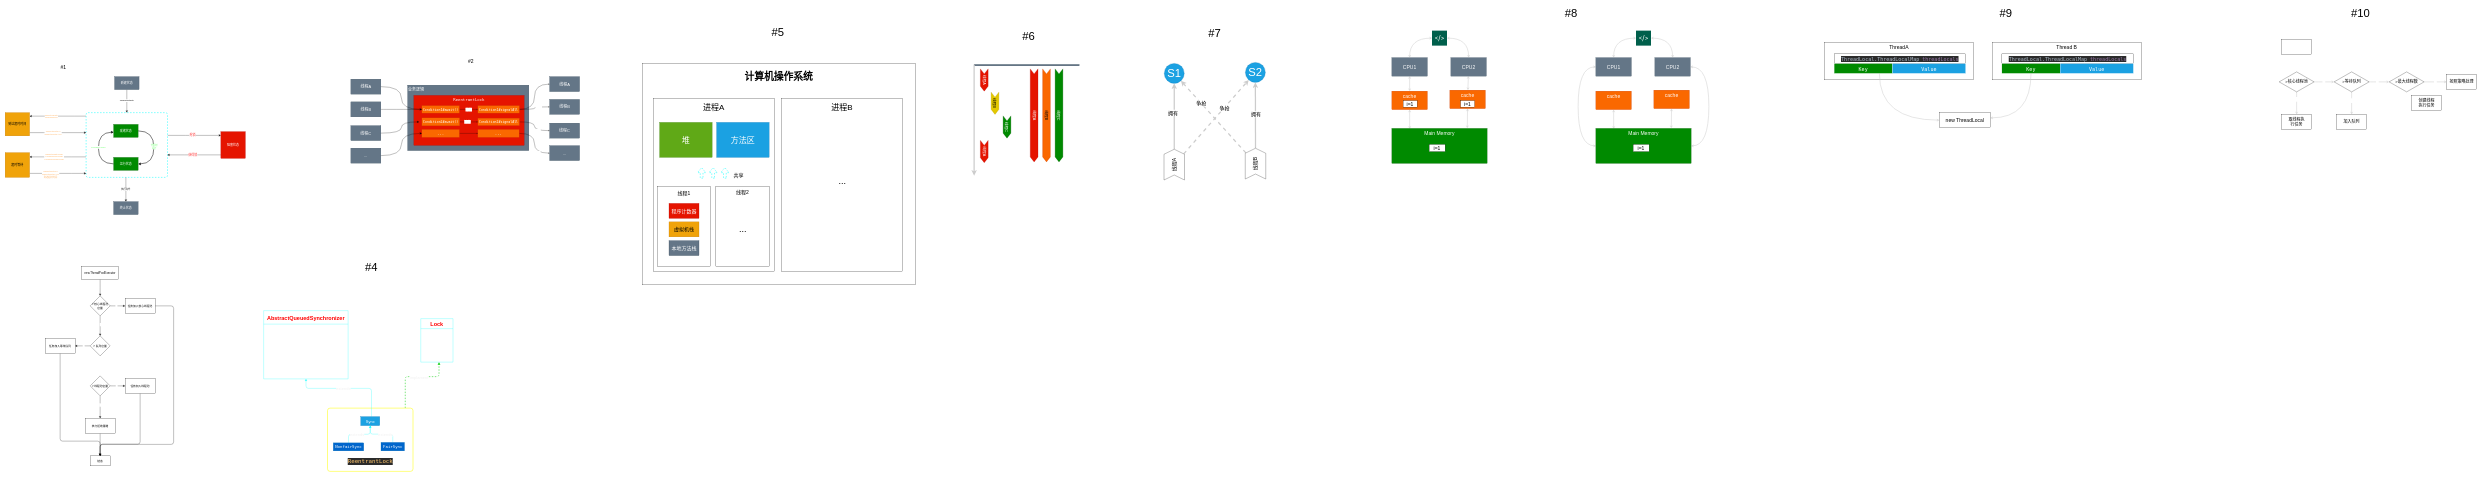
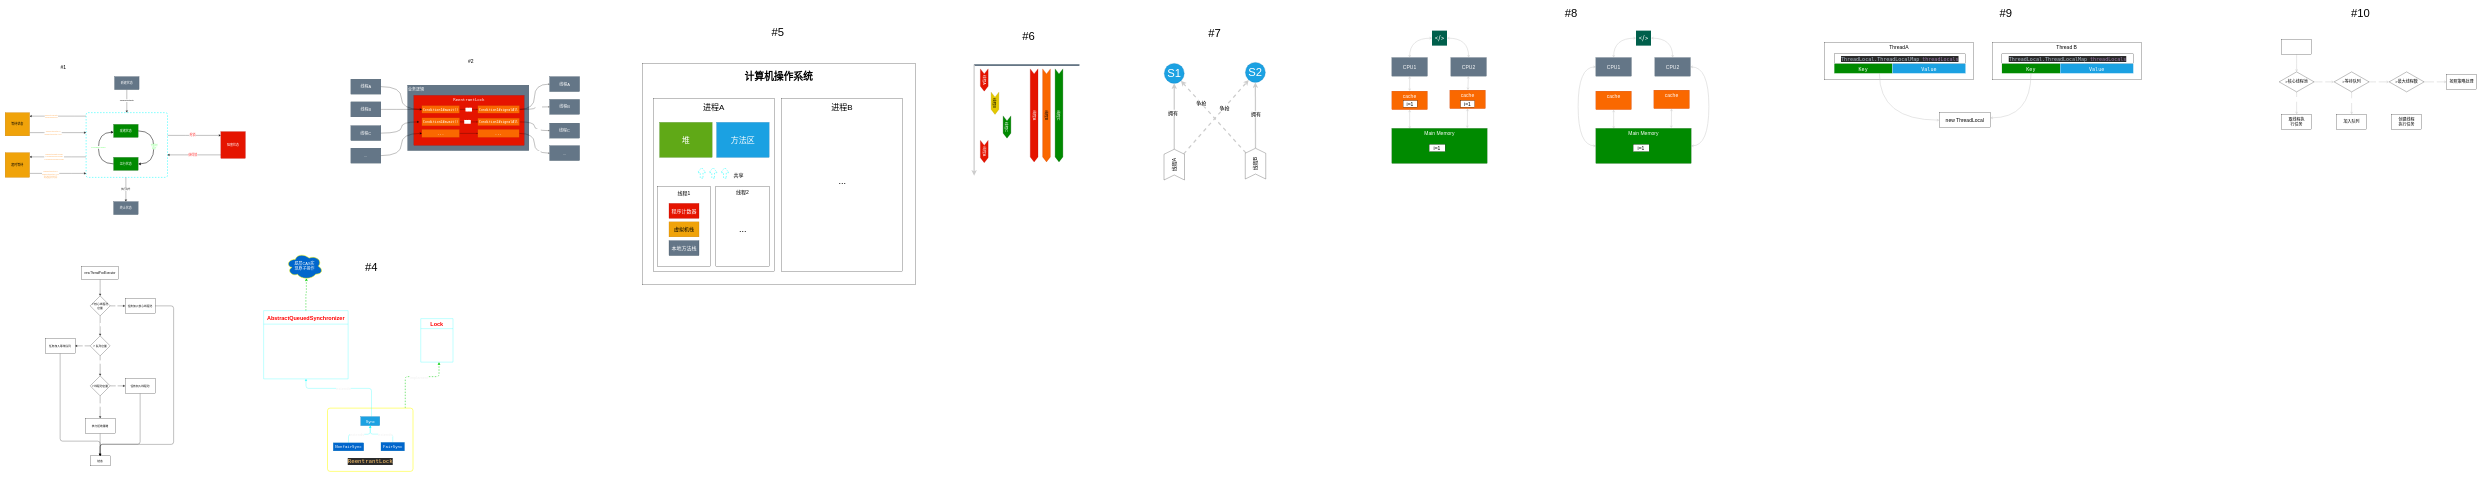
+ <mxCell id="206" value="" style="edgeStyle=orthogonalEdgeStyle;curved=1;rounded=0;orthogonalLoop=1;jettySize=auto;html=1;fontSize=20;fontColor=#FFFFFF;startArrow=none;startFill=0;endArrow=open;endFill=0;strokeColor=#CCCCCC;strokeWidth=2;fillColor=none;" edge="1" parent="1" source="207" target="212"><mxGeometry relative="1" as="geometry" /></mxCell>
- <mxCell id="223" value="创建线程&lt;br&gt;执行任务" style="whiteSpace=wrap;html=1;fontSize=16;labelBackgroundColor=none;" vertex="1" parent="1"><mxGeometry x="9646" y="381" width="120" height="60" as="geometry" /></mxCell>
+ <mxCell id="223" value="创建线程&lt;br&gt;执行任务" style="whiteSpace=wrap;html=1;fontSize=16;labelBackgroundColor=none;" vertex="1" parent="1"><mxGeometry x="9566" y="456" width="120" height="60" as="geometry" /></mxCell>
- <mxCell id="23" value="到达超时时间" style="rounded=0;whiteSpace=wrap;html=1;fillColor=#f0a30a;fontColor=#000000;strokeColor=#BD7000;" parent="1" vertex="1"><mxGeometry x="20" y="449" width="98" height="93" as="geometry" /></mxCell>
+ <mxCell id="23" value="等待状态" style="rounded=0;whiteSpace=wrap;html=1;fillColor=#f0a30a;fontColor=#000000;strokeColor=#BD7000;" parent="1" vertex="1"><mxGeometry x="20" y="449" width="98" height="93" as="geometry" /></mxCell>
+ <mxCell id="119" value="底层CAS实&lt;br&gt;现原子操作" style="ellipse;shape=cloud;whiteSpace=wrap;html=1;rounded=1;labelBackgroundColor=none;fontSize=16;fontColor=#FFFFFF;strokeColor=#FFFF00;strokeWidth=2;fillColor=#0066CC;" parent="1" vertex="1"><mxGeometry x="1143.5" y="1009" width="148" height="108" as="geometry" /></mxCell>
+ <mxCell id="92" style="edgeStyle=orthogonalEdgeStyle;rounded=1;orthogonalLoop=1;jettySize=auto;html=1;entryX=0.55;entryY=0.95;entryDx=0;entryDy=0;entryPerimeter=0;dashed=1;fontSize=16;fontColor=#FF0000;startArrow=none;startFill=0;targetPerimeterSpacing=0;strokeColor=#00CC00;strokeWidth=2;elbow=vertical;" parent="1" source="93" target="119" edge="1"><mxGeometry relative="1" as="geometry"><Array as="points"><mxPoint x="1223.5" y="1172" /></Array></mxGeometry></mxCell>
+ <mxCell id="72" value="" style="edgeStyle=orthogonalEdgeStyle;curved=1;rounded=1;orthogonalLoop=1;jettySize=auto;html=1;fontSize=11;fontColor=#FFFFFF;startArrow=none;startFill=0;targetPerimeterSpacing=0;strokeWidth=1;elbow=vertical;" parent="1" source="76" target="81" edge="1"><mxGeometry relative="1" as="geometry" /></mxCell>
+ <mxCell id="73" value="Y" style="edgeLabel;html=1;align=center;verticalAlign=middle;resizable=0;points=[];fontSize=11;fontColor=#FFFFFF;" parent="72" vertex="1" connectable="0"><mxGeometry x="-0.388" y="-1" relative="1" as="geometry"><mxPoint as="offset" /></mxGeometry></mxCell>
